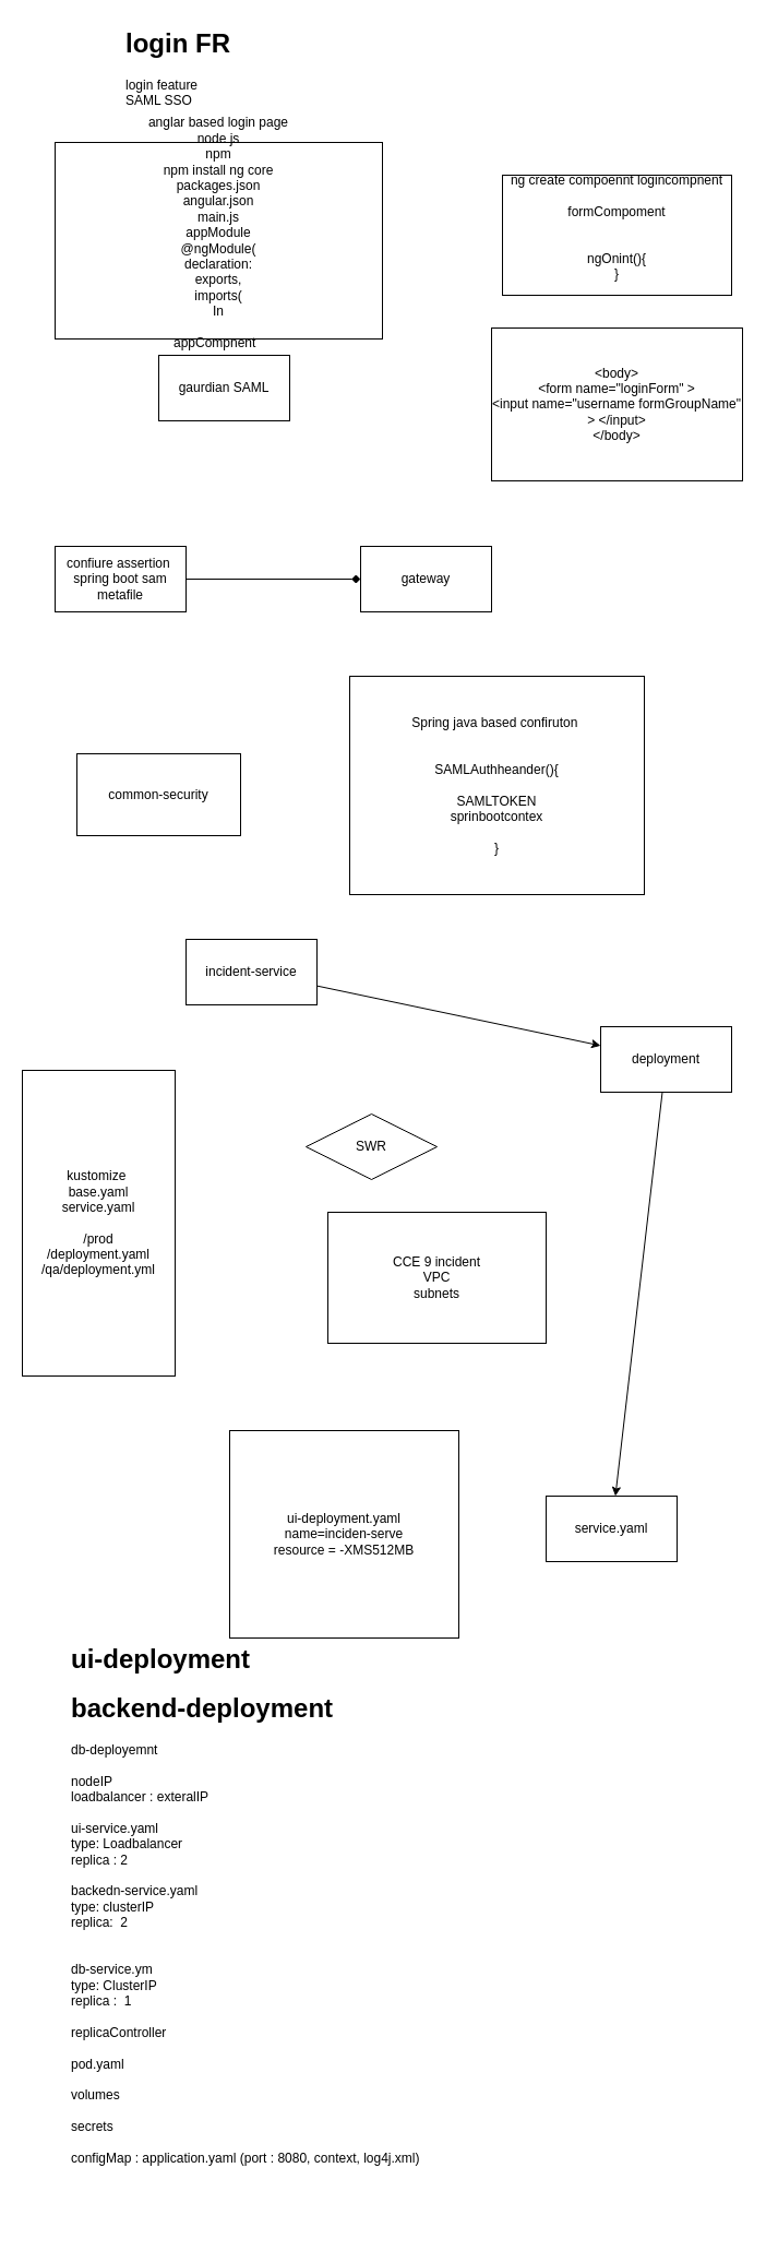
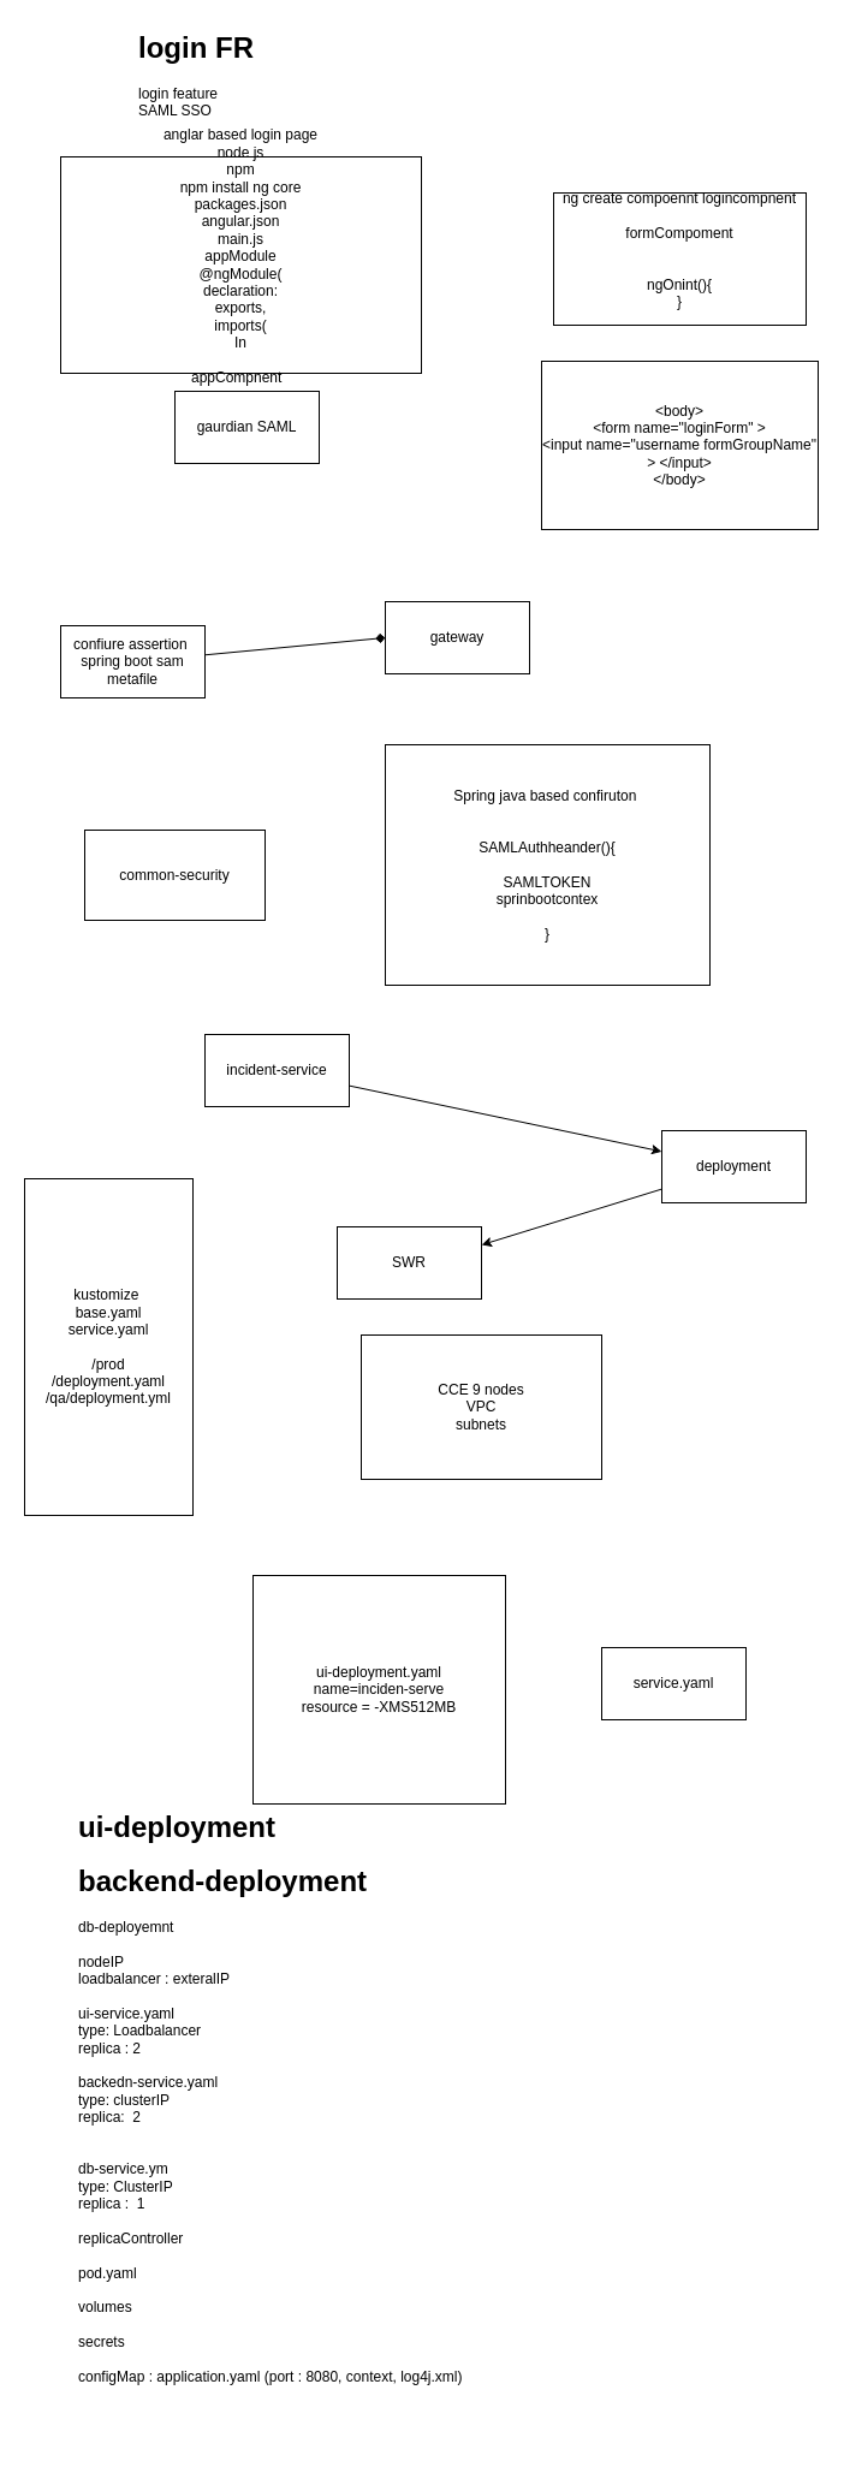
- <mxCell id="7" value="confiure assertion&amp;nbsp;&lt;br&gt;spring boot sam metafile" style="rounded=0;whiteSpace=wrap;html=1;" vertex="1" parent="1"><mxGeometry x="50" y="500" width="120" height="60" as="geometry" /></mxCell>
+ <mxCell id="7" value="confiure assertion&amp;nbsp;&lt;br&gt;spring boot sam metafile" style="rounded=0;whiteSpace=wrap;html=1;" vertex="1" parent="1"><mxGeometry x="50" y="520" width="120" height="60" as="geometry" /></mxCell>
- <mxCell id="9" value="gateway" style="rounded=0;whiteSpace=wrap;html=1;" vertex="1" parent="1"><mxGeometry x="330" y="500" width="120" height="60" as="geometry" /></mxCell>
+ <mxCell id="9" value="gateway" style="rounded=0;whiteSpace=wrap;html=1;" vertex="1" parent="1"><mxGeometry x="320" y="500" width="120" height="60" as="geometry" /></mxCell>
- <mxCell id="14" value="SWR" style="rhombus;whiteSpace=wrap;html=1;" vertex="1" parent="1"><mxGeometry x="280" y="1020" width="120" height="60" as="geometry" /></mxCell>
+ <mxCell id="14" value="SWR" style="rounded=0;whiteSpace=wrap;html=1;" vertex="1" parent="1"><mxGeometry x="280" y="1020" width="120" height="60" as="geometry" /></mxCell>
- <mxCell id="18" value="CCE 9 incident&lt;br&gt;VPC&lt;br&gt;subnets&lt;br&gt;" style="rounded=0;whiteSpace=wrap;html=1;" vertex="1" parent="1"><mxGeometry x="300" y="1110" width="200" height="120" as="geometry" /></mxCell>
+ <mxCell id="18" value="CCE 9 nodes&lt;br&gt;VPC&lt;br&gt;subnets&lt;br&gt;" style="rounded=0;whiteSpace=wrap;html=1;" vertex="1" parent="1"><mxGeometry x="300" y="1110" width="200" height="120" as="geometry" /></mxCell>
- <mxCell id="15" style="edgeStyle=none;html=1;" edge="1" parent="1" source="16" target="20"><mxGeometry relative="1" as="geometry" /></mxCell>
+ <mxCell id="15" style="edgeStyle=none;html=1;entryX=1;entryY=0.25;entryDx=0;entryDy=0;" edge="1" parent="1" source="16" target="14"><mxGeometry relative="1" as="geometry" /></mxCell>
